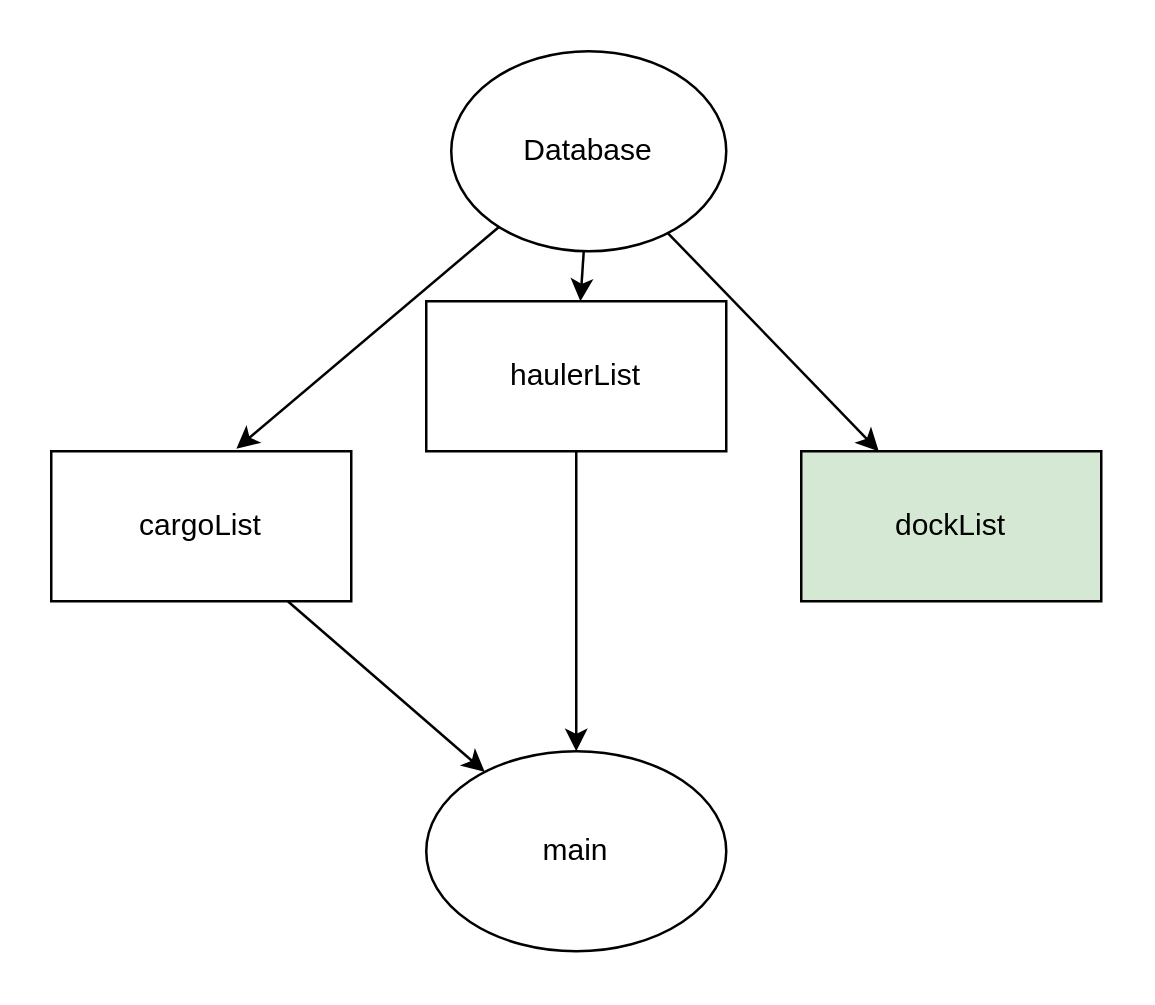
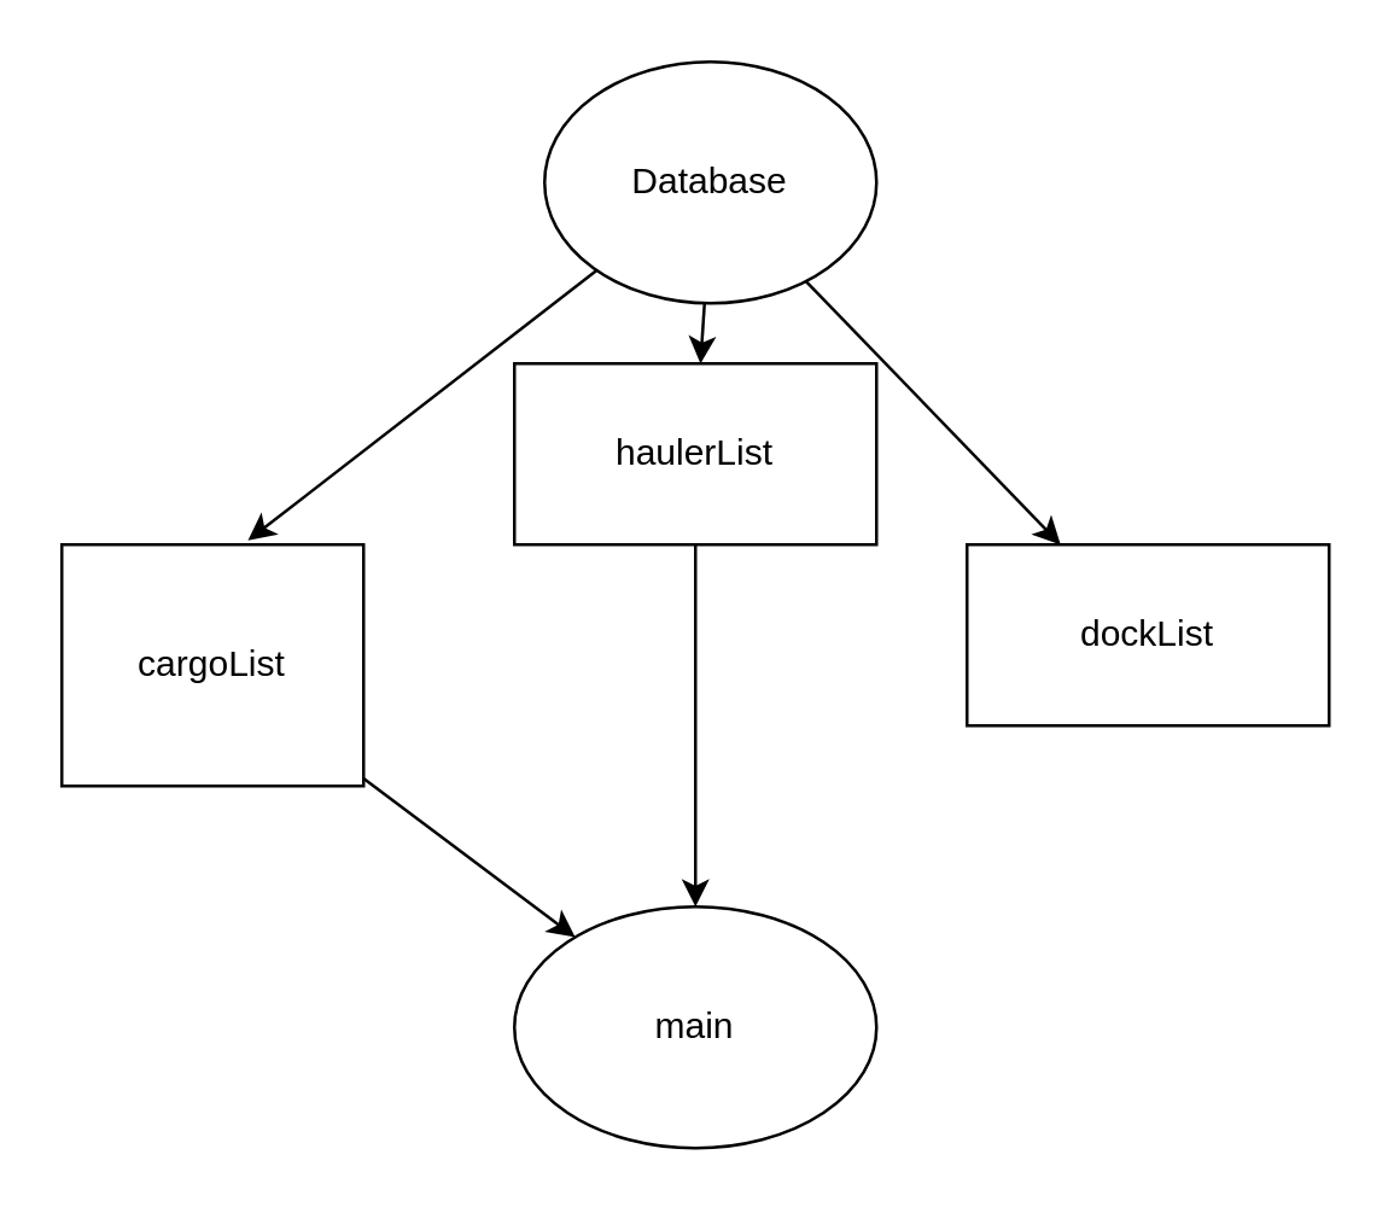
- <mxCell id="7" value="cargoList" style="rounded=0;whiteSpace=wrap;html=1;" vertex="1" parent="1"><mxGeometry x="20" y="180" width="120" height="60" as="geometry" /></mxCell>
+ <mxCell id="7" value="cargoList" style="rounded=0;whiteSpace=wrap;html=1;" vertex="1" parent="1"><mxGeometry x="20" y="180" width="100" height="80" as="geometry" /></mxCell>
- <mxCell id="10" value="dockList" style="rounded=0;whiteSpace=wrap;html=1;fillColor=#d5e8d4;" vertex="1" parent="1"><mxGeometry x="320" y="180" width="120" height="60" as="geometry" /></mxCell>
+ <mxCell id="10" value="dockList" style="rounded=0;whiteSpace=wrap;html=1;" vertex="1" parent="1"><mxGeometry x="320" y="180" width="120" height="60" as="geometry" /></mxCell>
